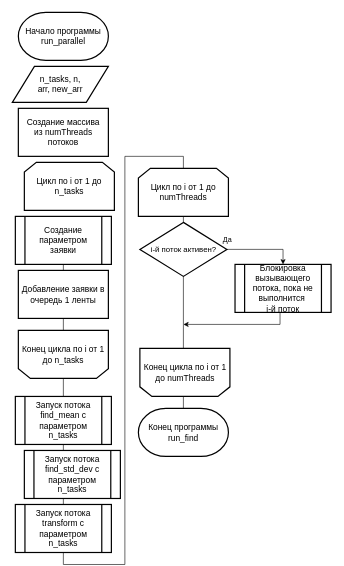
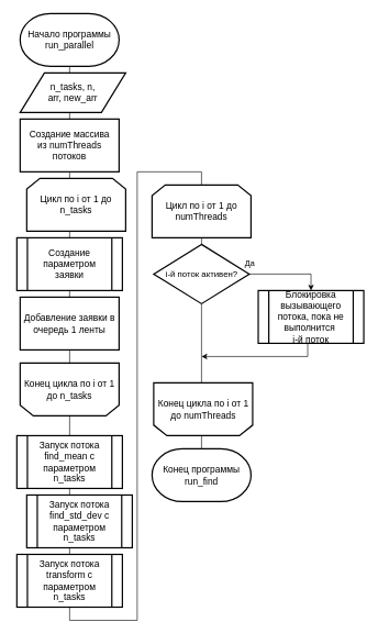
+ <mxCell id="3" style="edgeStyle=orthogonalEdgeStyle;rounded=0;orthogonalLoop=1;jettySize=auto;html=1;exitX=0.5;exitY=1;exitDx=0;exitDy=0;entryX=0.5;entryY=1;entryDx=0;entryDy=0;endArrow=none;endFill=0;entryPerimeter=0;" parent="1" source="15" target="5" edge="1"><mxGeometry relative="1" as="geometry"><mxPoint x="105" y="450" as="sourcePoint" /><mxPoint x="110" y="1280" as="targetPoint" /><Array as="points"><mxPoint x="105" y="350" /><mxPoint x="105" y="350" /></Array></mxGeometry></mxCell>
- <mxCell id="12" value="&lt;font style=&quot;font-size: 14px&quot;&gt;n_tasks, n, &lt;br&gt;arr, new_arr&lt;br&gt;&lt;/font&gt;" style="shape=parallelogram;html=1;strokeWidth=2;perimeter=parallelogramPerimeter;whiteSpace=wrap;rounded=0;arcSize=12;size=0.23;fontSize=13;" parent="1" vertex="1"><mxGeometry x="20" y="110" width="160" height="60" as="geometry" /></mxCell>
+ <mxCell id="12" value="&lt;font style=&quot;font-size: 14px&quot;&gt;n_tasks, n, &lt;br&gt;arr, new_arr&lt;br&gt;&lt;/font&gt;" style="shape=parallelogram;html=1;strokeWidth=2;perimeter=parallelogramPerimeter;whiteSpace=wrap;rounded=0;arcSize=12;size=0.23;fontSize=13;" parent="1" vertex="1"><mxGeometry x="30" y="110" width="160" height="60" as="geometry" /></mxCell>
